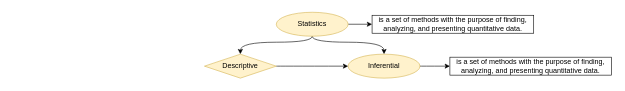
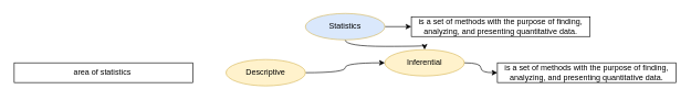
- <mxCell id="5" value="Statistics" style="ellipse;whiteSpace=wrap;html=1;fillColor=#fff2cc;strokeColor=#d6b656;" vertex="1" parent="1"><mxGeometry x="460" y="20" width="120" height="40" as="geometry" /></mxCell>
+ <mxCell id="5" value="Statistics" style="ellipse;whiteSpace=wrap;html=1;fillColor=#dae8fc;strokeColor=#d6b656;" vertex="1" parent="1"><mxGeometry x="460" y="20" width="120" height="40" as="geometry" /></mxCell>
- <mxCell id="3" style="edgeStyle=orthogonalEdgeStyle;curved=1;rounded=0;orthogonalLoop=1;jettySize=auto;html=1;entryX=0.5;entryY=0;entryDx=0;entryDy=0;" edge="1" parent="1" source="5" target="10"><mxGeometry relative="1" as="geometry"><Array as="points"><mxPoint x="520" y="70" /><mxPoint x="400" y="70" /></Array></mxGeometry></mxCell>
+ <mxCell id="11" value="area of statistics&amp;nbsp;" style="rounded=0;whiteSpace=wrap;html=1;" vertex="1" parent="1"><mxGeometry x="20" y="95" width="270" height="30" as="geometry" /></mxCell>
- <mxCell id="10" value="Descriptive" style="rhombus;whiteSpace=wrap;html=1;fillColor=#fff2cc;strokeColor=#d6b656;" vertex="1" parent="1"><mxGeometry x="340" y="90" width="120" height="40" as="geometry" /></mxCell>
+ <mxCell id="10" value="Descriptive" style="ellipse;whiteSpace=wrap;html=1;fillColor=#fff2cc;strokeColor=#d6b656;" vertex="1" parent="1"><mxGeometry x="340" y="90" width="120" height="40" as="geometry" /></mxCell>
- <mxCell id="8" value="Inferential" style="ellipse;whiteSpace=wrap;html=1;fillColor=#fff2cc;strokeColor=#d6b656;" vertex="1" parent="1"><mxGeometry x="580" y="90" width="120" height="40" as="geometry" /></mxCell>
+ <mxCell id="8" value="Inferential" style="ellipse;whiteSpace=wrap;html=1;fillColor=#fff2cc;strokeColor=#d6b656;" vertex="1" parent="1"><mxGeometry x="580" y="75" width="120" height="40" as="geometry" /></mxCell>
